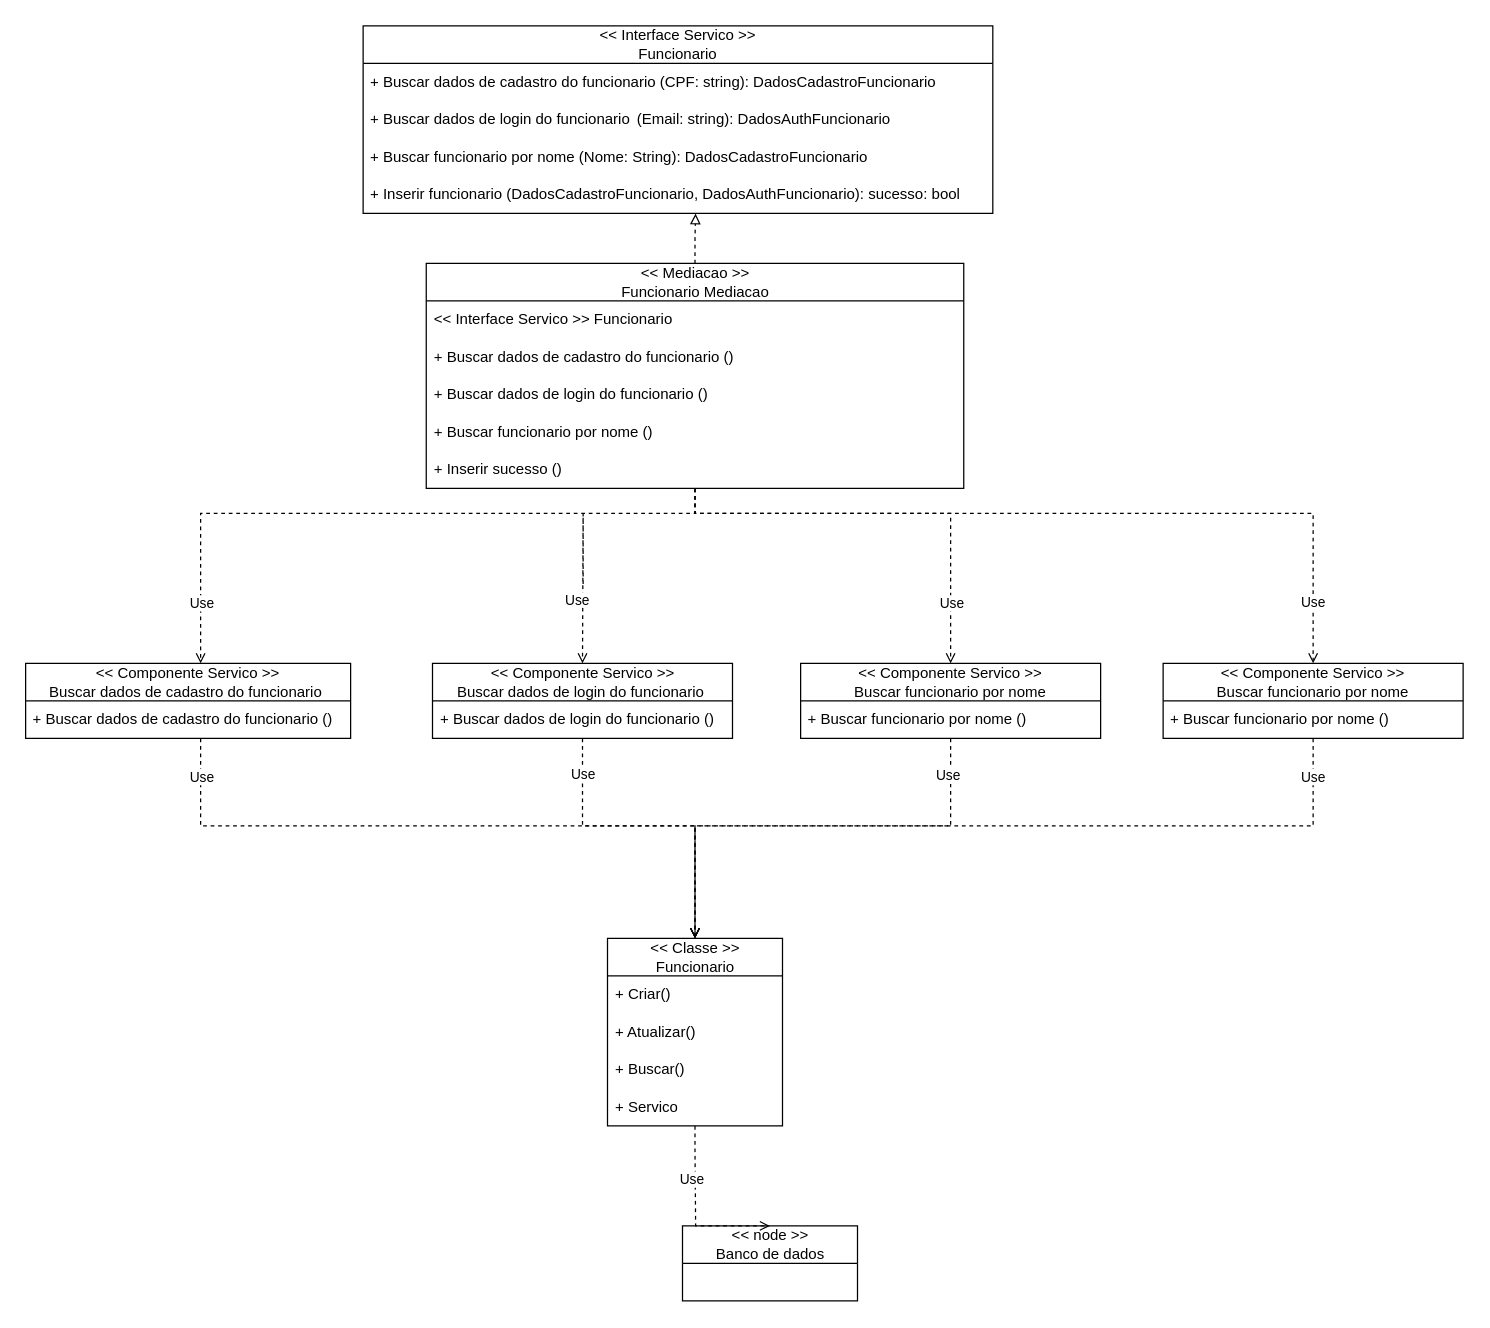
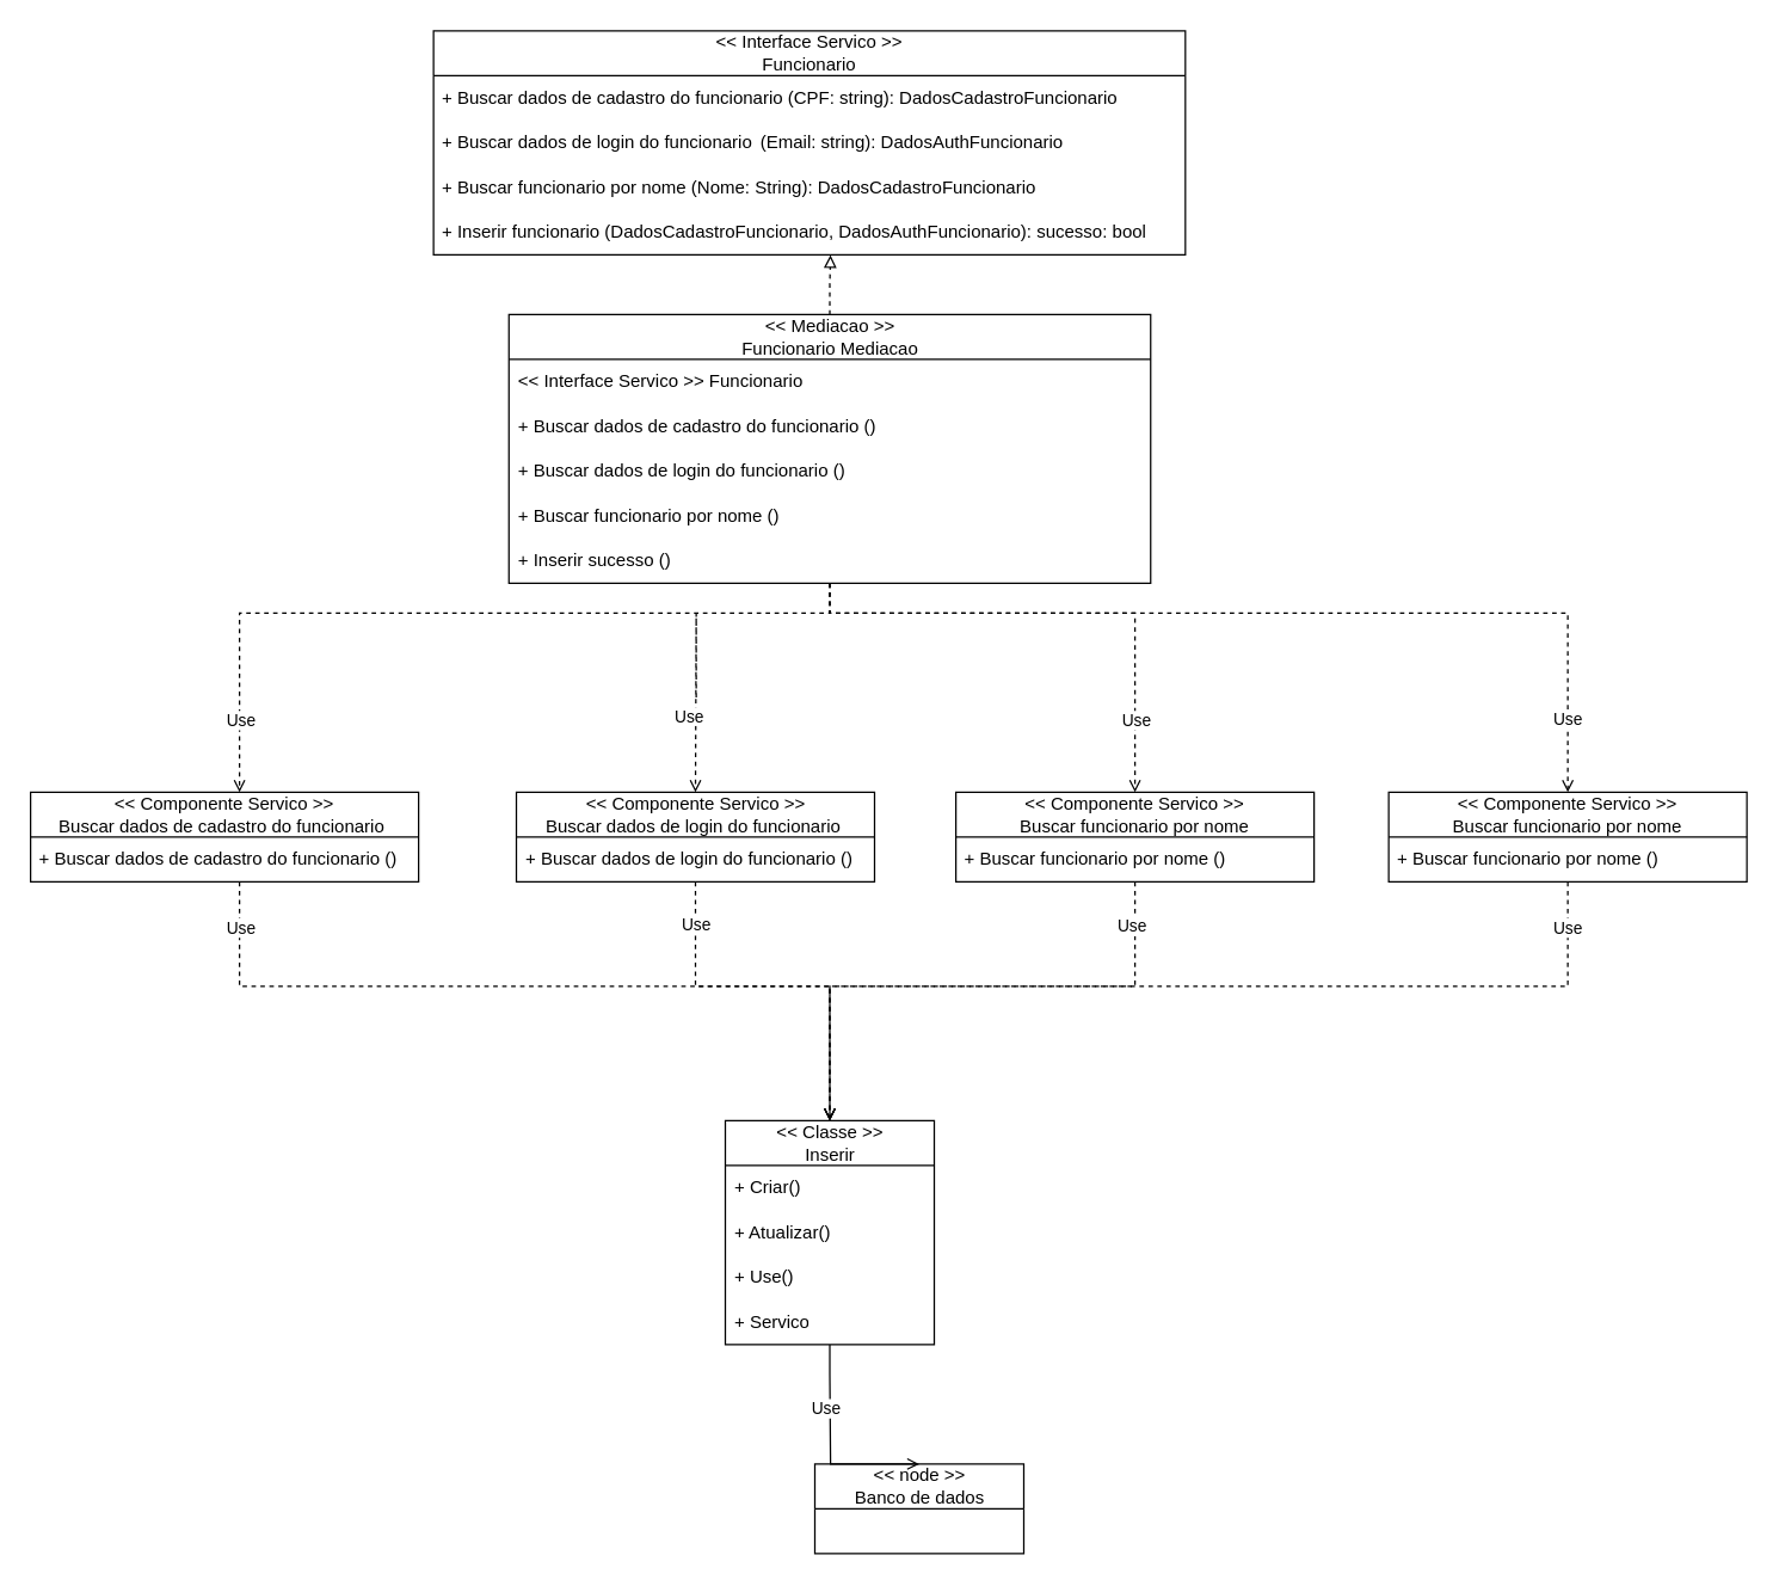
- <mxCell id="25" value="&amp;lt;&amp;lt; Classe &amp;gt;&amp;gt;&lt;div&gt;Funcionario&lt;/div&gt;" style="swimlane;fontStyle=0;childLayout=stackLayout;horizontal=1;startSize=30;horizontalStack=0;resizeParent=1;resizeParentMax=0;resizeLast=0;collapsible=1;marginBottom=0;whiteSpace=wrap;html=1;" parent="1" vertex="1"><mxGeometry x="485.5" y="750" width="140" height="150" as="geometry" /></mxCell>
+ <mxCell id="25" value="&amp;lt;&amp;lt; Classe &amp;gt;&amp;gt;&lt;div&gt;Inserir&lt;/div&gt;" style="swimlane;fontStyle=0;childLayout=stackLayout;horizontal=1;startSize=30;horizontalStack=0;resizeParent=1;resizeParentMax=0;resizeLast=0;collapsible=1;marginBottom=0;whiteSpace=wrap;html=1;" parent="1" vertex="1"><mxGeometry x="485.5" y="750" width="140" height="150" as="geometry" /></mxCell>
- <mxCell id="28" value="+ Buscar()" style="text;strokeColor=none;fillColor=none;align=left;verticalAlign=middle;spacingLeft=4;spacingRight=4;overflow=hidden;points=[[0,0.5],[1,0.5]];portConstraint=eastwest;rotatable=0;whiteSpace=wrap;html=1;" parent="25" vertex="1"><mxGeometry y="90" width="140" height="30" as="geometry" /></mxCell>
+ <mxCell id="28" value="+ Use()" style="text;strokeColor=none;fillColor=none;align=left;verticalAlign=middle;spacingLeft=4;spacingRight=4;overflow=hidden;points=[[0,0.5],[1,0.5]];portConstraint=eastwest;rotatable=0;whiteSpace=wrap;html=1;" parent="25" vertex="1"><mxGeometry y="90" width="140" height="30" as="geometry" /></mxCell>
- <mxCell id="37" style="edgeStyle=orthogonalEdgeStyle;rounded=0;orthogonalLoop=1;jettySize=auto;html=1;entryX=0.5;entryY=0;entryDx=0;entryDy=0;dashed=1;endArrow=open;endFill=0;" parent="1" source="29" target="36" edge="1"><mxGeometry relative="1" as="geometry"><Array as="points"><mxPoint x="556" y="920" /><mxPoint x="556" y="920" /></Array></mxGeometry></mxCell>
+ <mxCell id="37" style="edgeStyle=orthogonalEdgeStyle;rounded=0;orthogonalLoop=1;jettySize=auto;html=1;entryX=0.5;entryY=0;entryDx=0;entryDy=0;dashed=0;endArrow=open;endFill=0;" parent="1" source="29" target="36" edge="1"><mxGeometry relative="1" as="geometry"><Array as="points"><mxPoint x="556" y="920" /><mxPoint x="556" y="920" /></Array></mxGeometry></mxCell>
